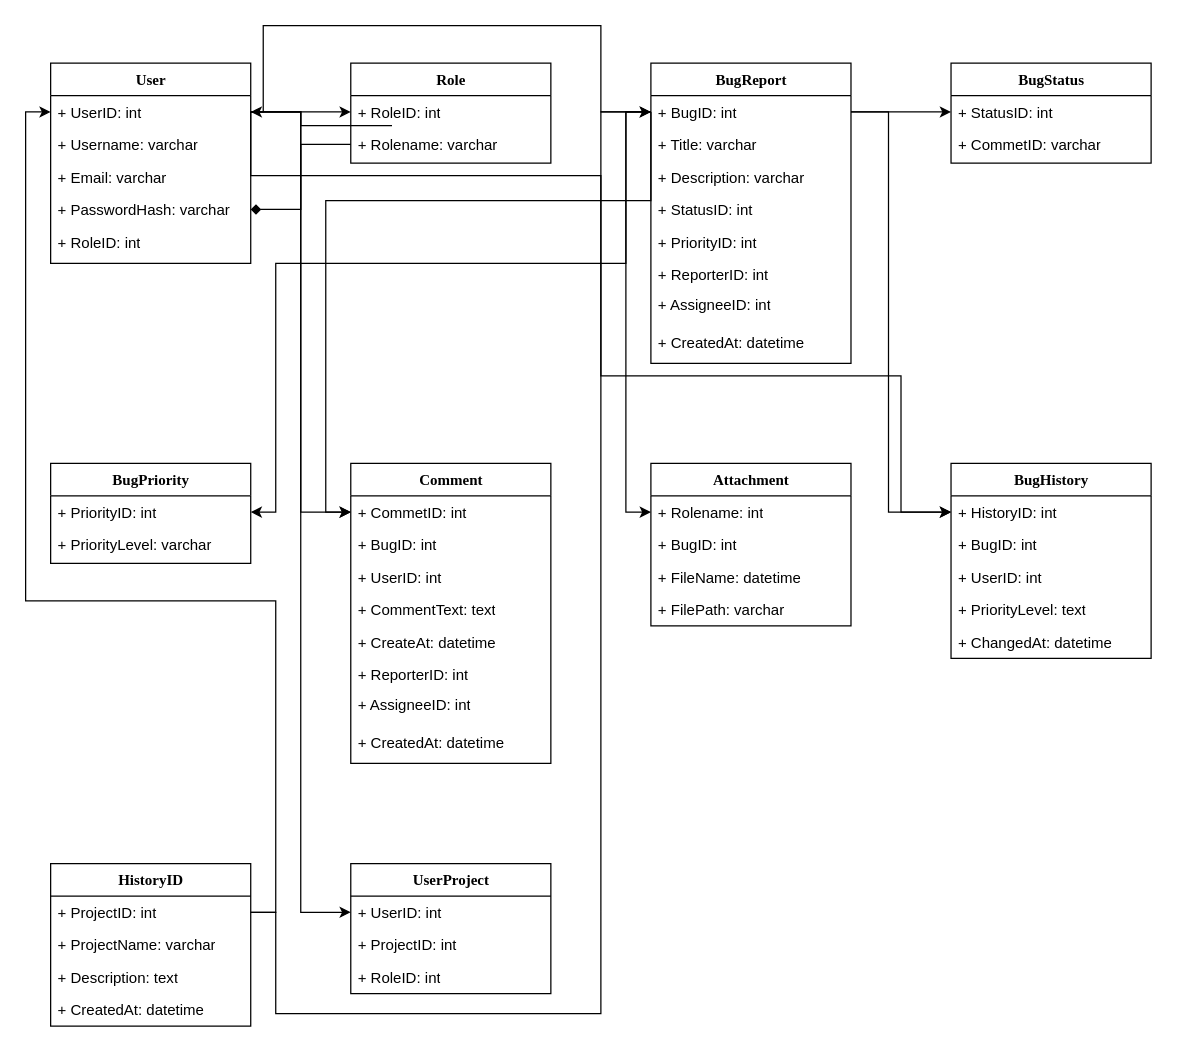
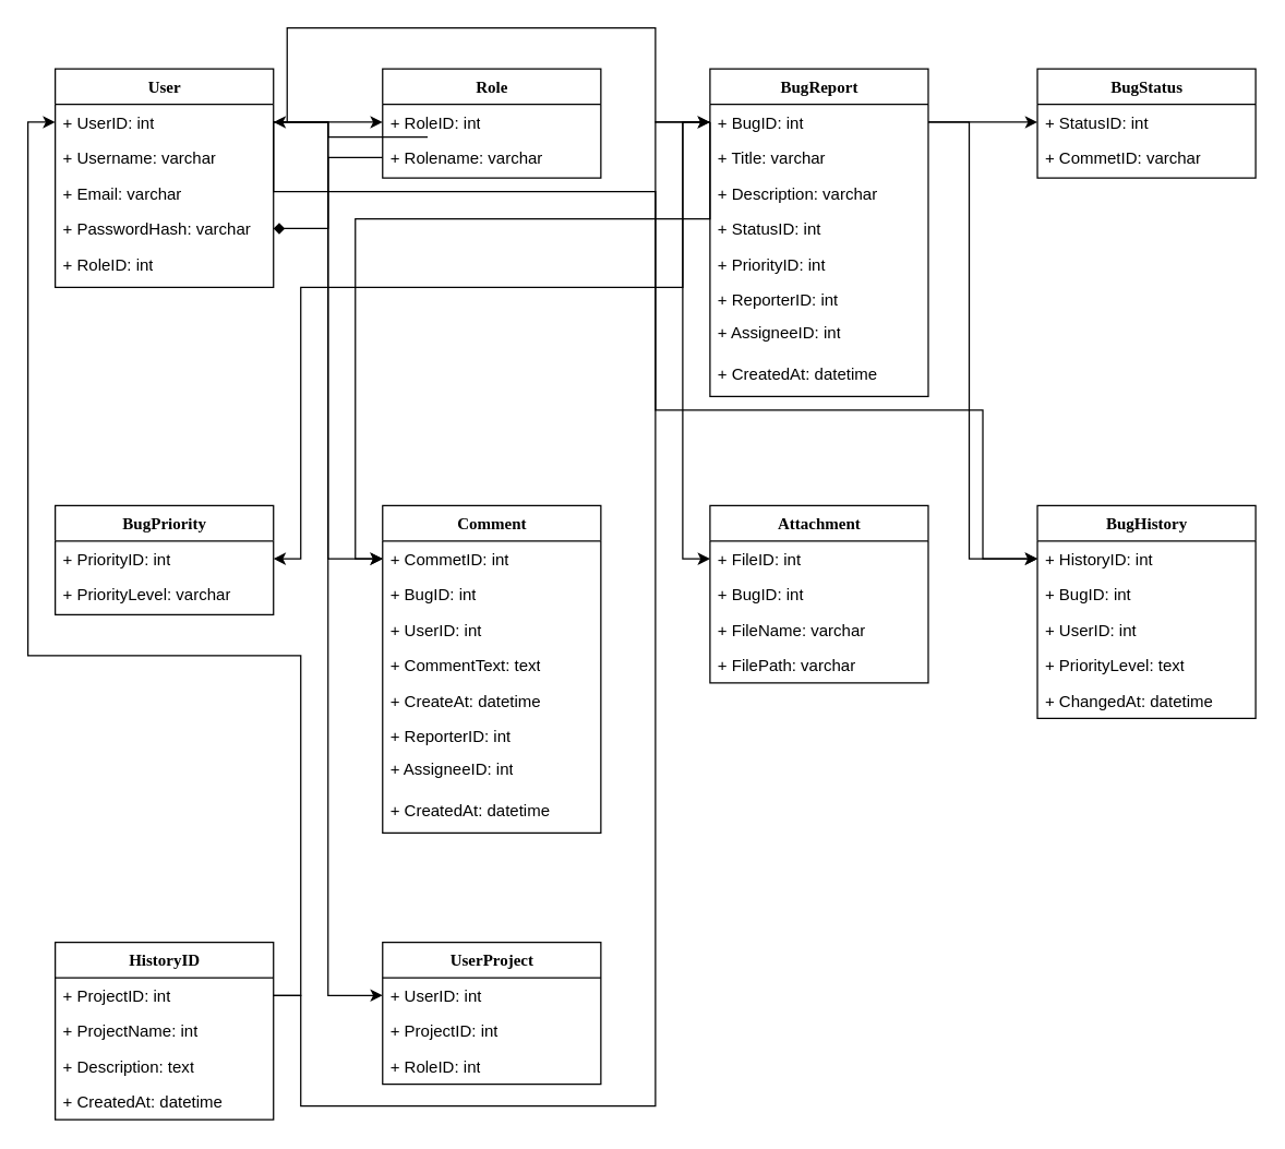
- <mxCell id="36" value="+ Rolename: int&lt;div&gt;&lt;br&gt;&lt;/div&gt;" style="text;html=1;strokeColor=none;fillColor=none;align=left;verticalAlign=top;spacingLeft=4;spacingRight=4;whiteSpace=wrap;overflow=hidden;rotatable=0;points=[[0,0.5],[1,0.5]];portConstraint=eastwest;" vertex="1" parent="35"><mxGeometry y="26" width="160" height="26" as="geometry" /></mxCell>
+ <mxCell id="36" value="+ FileID: int&lt;div&gt;&lt;br&gt;&lt;/div&gt;" style="text;html=1;strokeColor=none;fillColor=none;align=left;verticalAlign=top;spacingLeft=4;spacingRight=4;whiteSpace=wrap;overflow=hidden;rotatable=0;points=[[0,0.5],[1,0.5]];portConstraint=eastwest;" vertex="1" parent="35"><mxGeometry y="26" width="160" height="26" as="geometry" /></mxCell>
- <mxCell id="38" value="+ FileName: datetime&lt;div&gt;&lt;br&gt;&lt;/div&gt;" style="text;html=1;strokeColor=none;fillColor=none;align=left;verticalAlign=top;spacingLeft=4;spacingRight=4;whiteSpace=wrap;overflow=hidden;rotatable=0;points=[[0,0.5],[1,0.5]];portConstraint=eastwest;" vertex="1" parent="35"><mxGeometry y="78" width="160" height="26" as="geometry" /></mxCell>
+ <mxCell id="38" value="+ FileName: varchar&lt;div&gt;&lt;br&gt;&lt;/div&gt;" style="text;html=1;strokeColor=none;fillColor=none;align=left;verticalAlign=top;spacingLeft=4;spacingRight=4;whiteSpace=wrap;overflow=hidden;rotatable=0;points=[[0,0.5],[1,0.5]];portConstraint=eastwest;" vertex="1" parent="35"><mxGeometry y="78" width="160" height="26" as="geometry" /></mxCell>
- <mxCell id="48" value="+ ProjectName: varchar" style="text;html=1;strokeColor=none;fillColor=none;align=left;verticalAlign=top;spacingLeft=4;spacingRight=4;whiteSpace=wrap;overflow=hidden;rotatable=0;points=[[0,0.5],[1,0.5]];portConstraint=eastwest;" vertex="1" parent="46"><mxGeometry y="52" width="160" height="26" as="geometry" /></mxCell>
+ <mxCell id="48" value="+ ProjectName: int" style="text;html=1;strokeColor=none;fillColor=none;align=left;verticalAlign=top;spacingLeft=4;spacingRight=4;whiteSpace=wrap;overflow=hidden;rotatable=0;points=[[0,0.5],[1,0.5]];portConstraint=eastwest;" vertex="1" parent="46"><mxGeometry y="52" width="160" height="26" as="geometry" /></mxCell>
